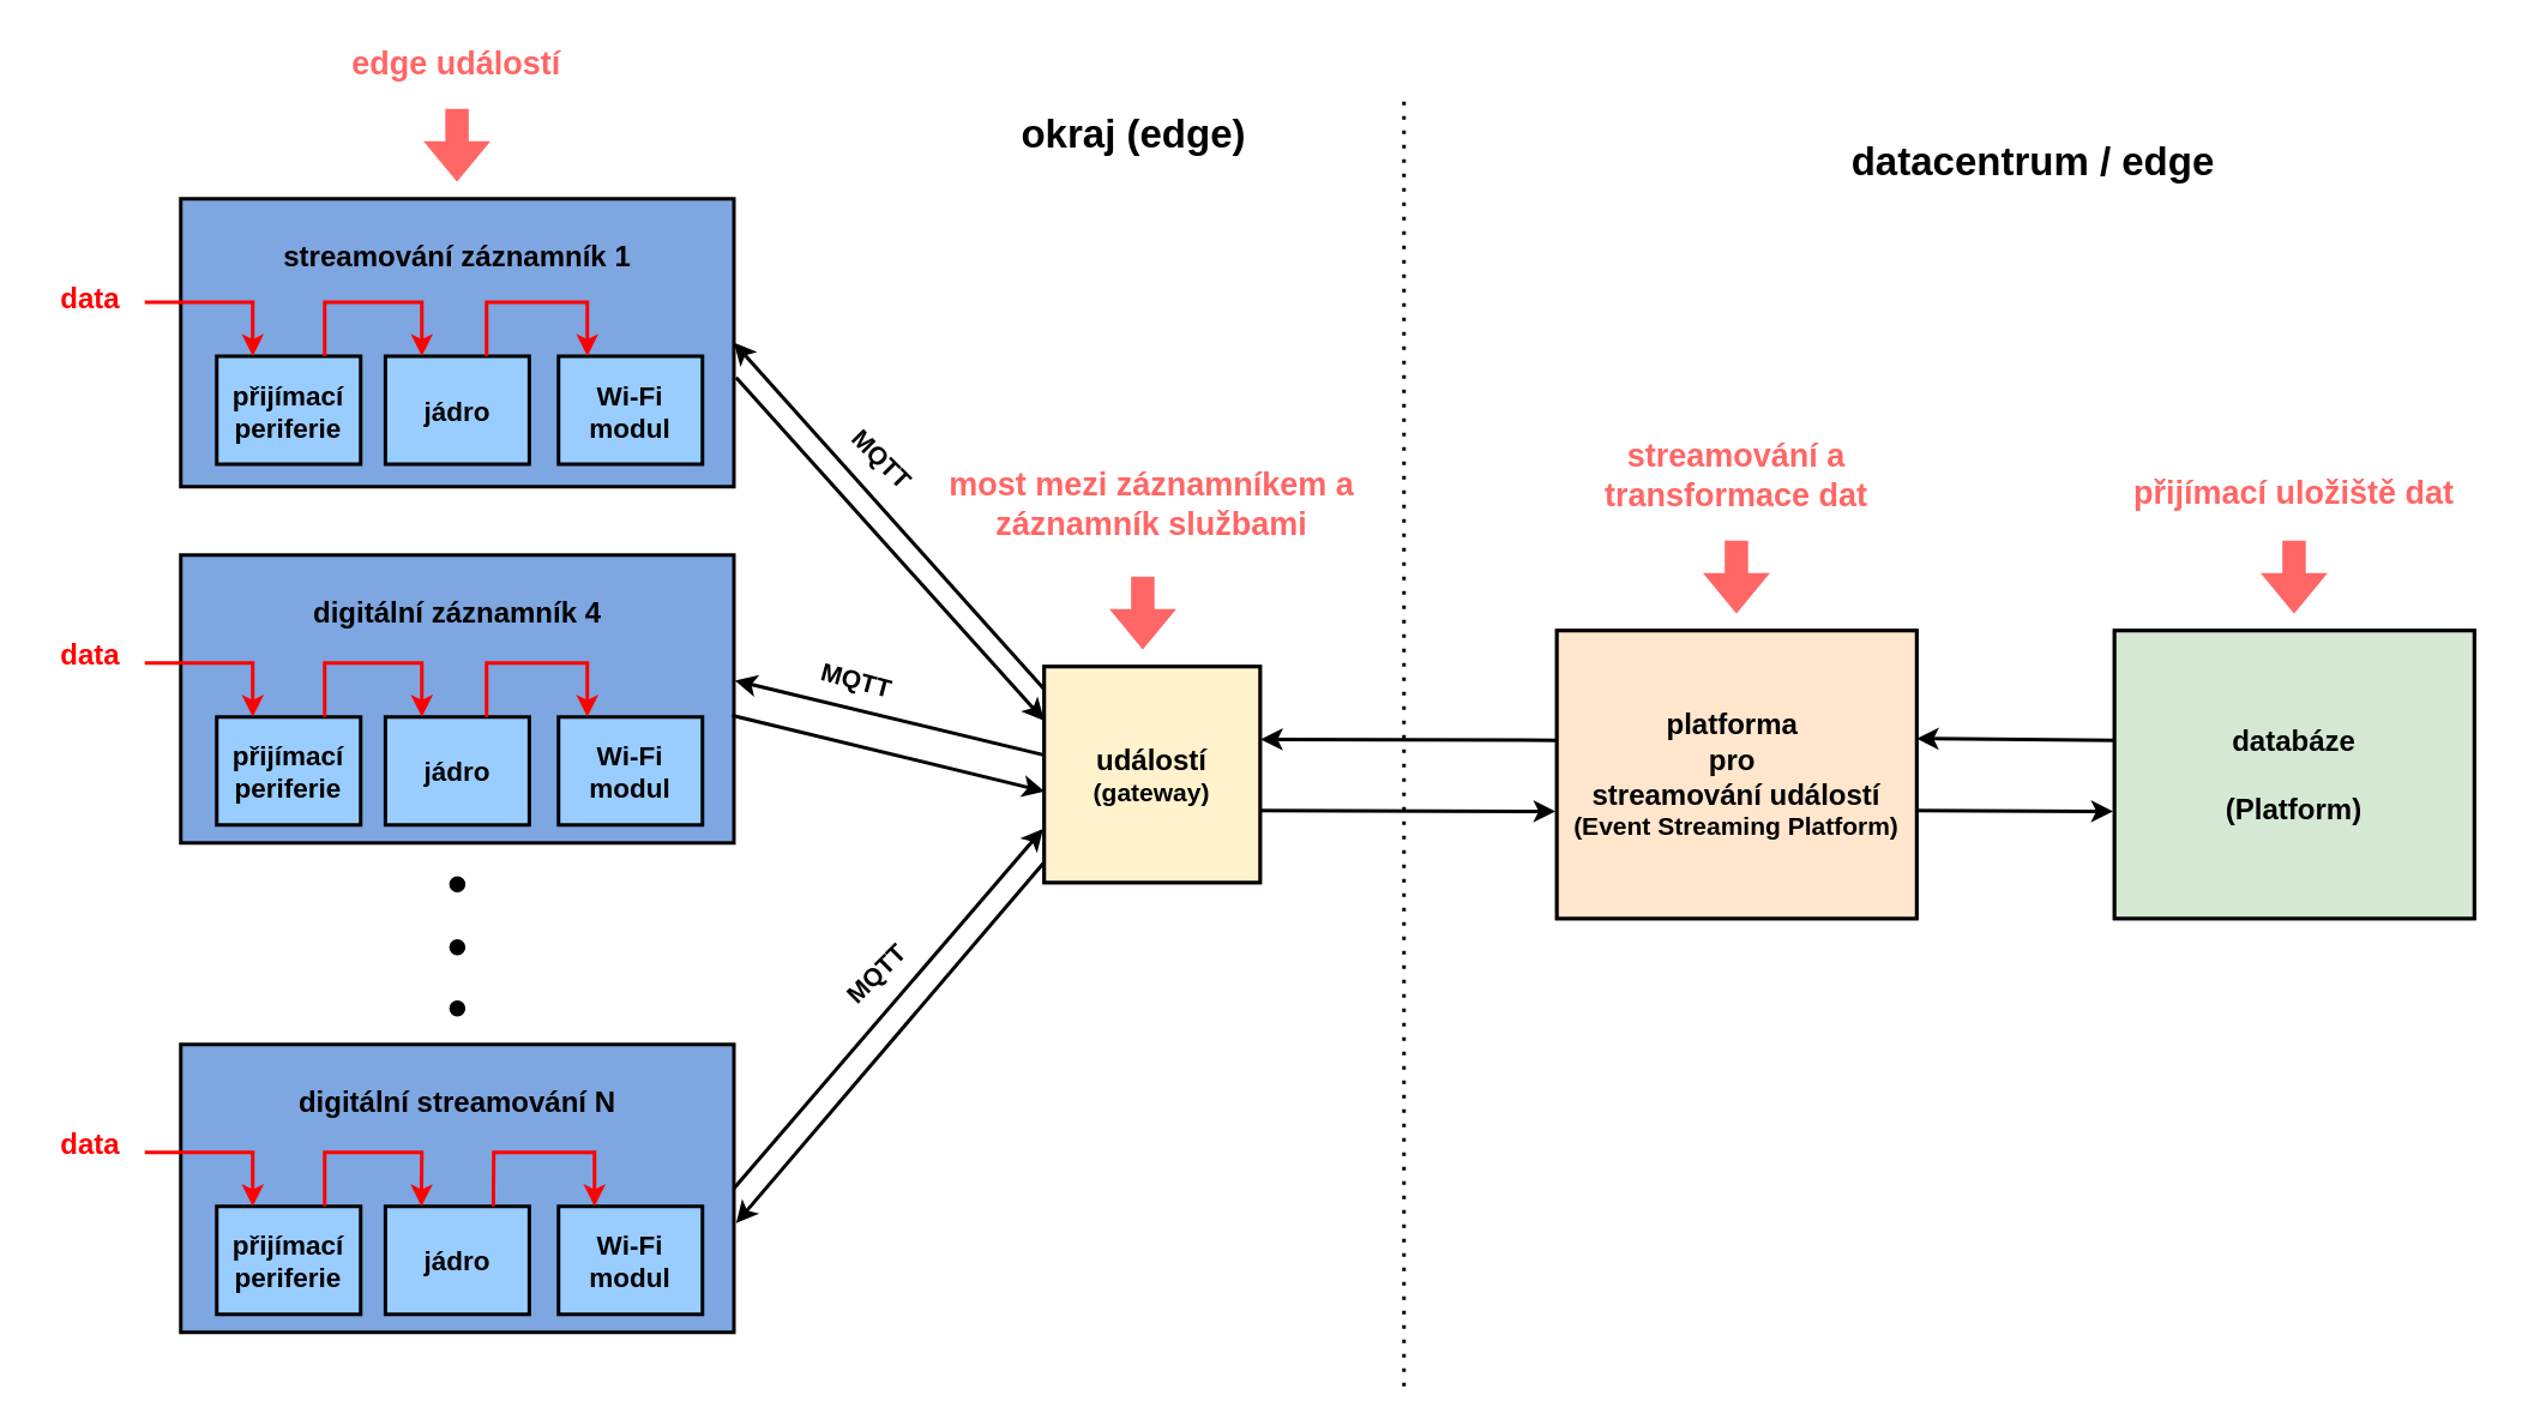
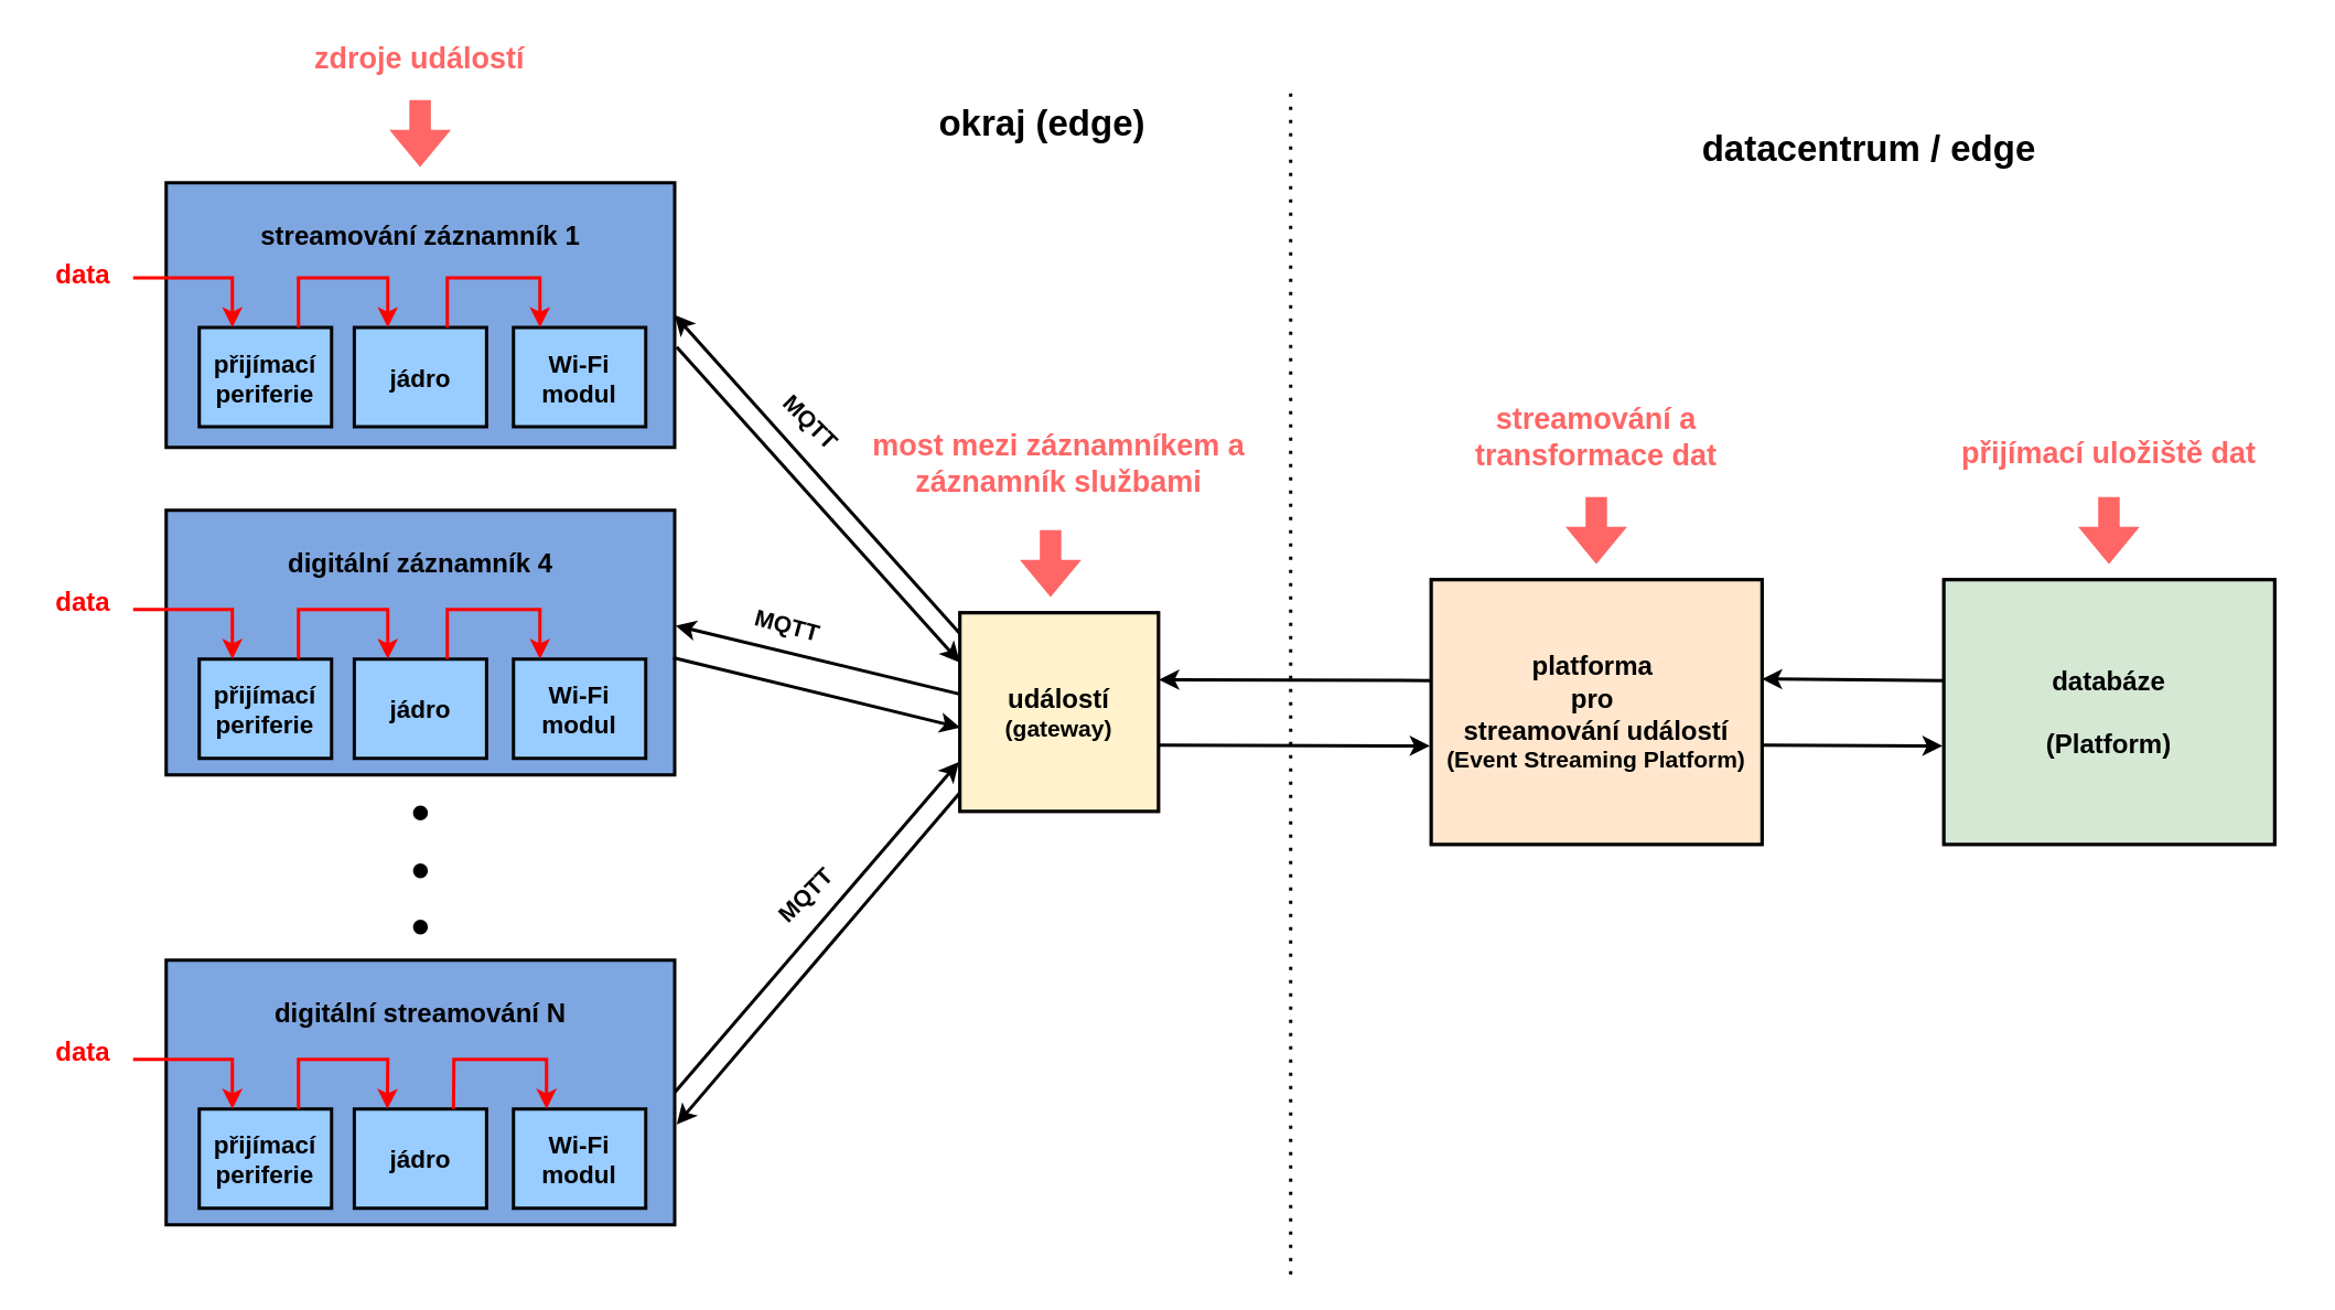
- <mxCell id="21" value="&lt;font style=&quot;font-size: 18px; color: rgb(255, 102, 102);&quot;&gt;&lt;b&gt;edge událostí&lt;/b&gt;&lt;/font&gt;" style="text;html=1;align=center;verticalAlign=middle;whiteSpace=wrap;rounded=0;fillColor=none;strokeColor=none;" parent="1" vertex="1"><mxGeometry x="171.25" y="20" width="165" height="30" as="geometry" /></mxCell>
+ <mxCell id="21" value="&lt;font style=&quot;font-size: 18px; color: rgb(255, 102, 102);&quot;&gt;&lt;b&gt;zdroje událostí&lt;/b&gt;&lt;/font&gt;" style="text;html=1;align=center;verticalAlign=middle;whiteSpace=wrap;rounded=0;fillColor=none;strokeColor=none;" parent="1" vertex="1"><mxGeometry x="171.25" y="20" width="165" height="30" as="geometry" /></mxCell>
